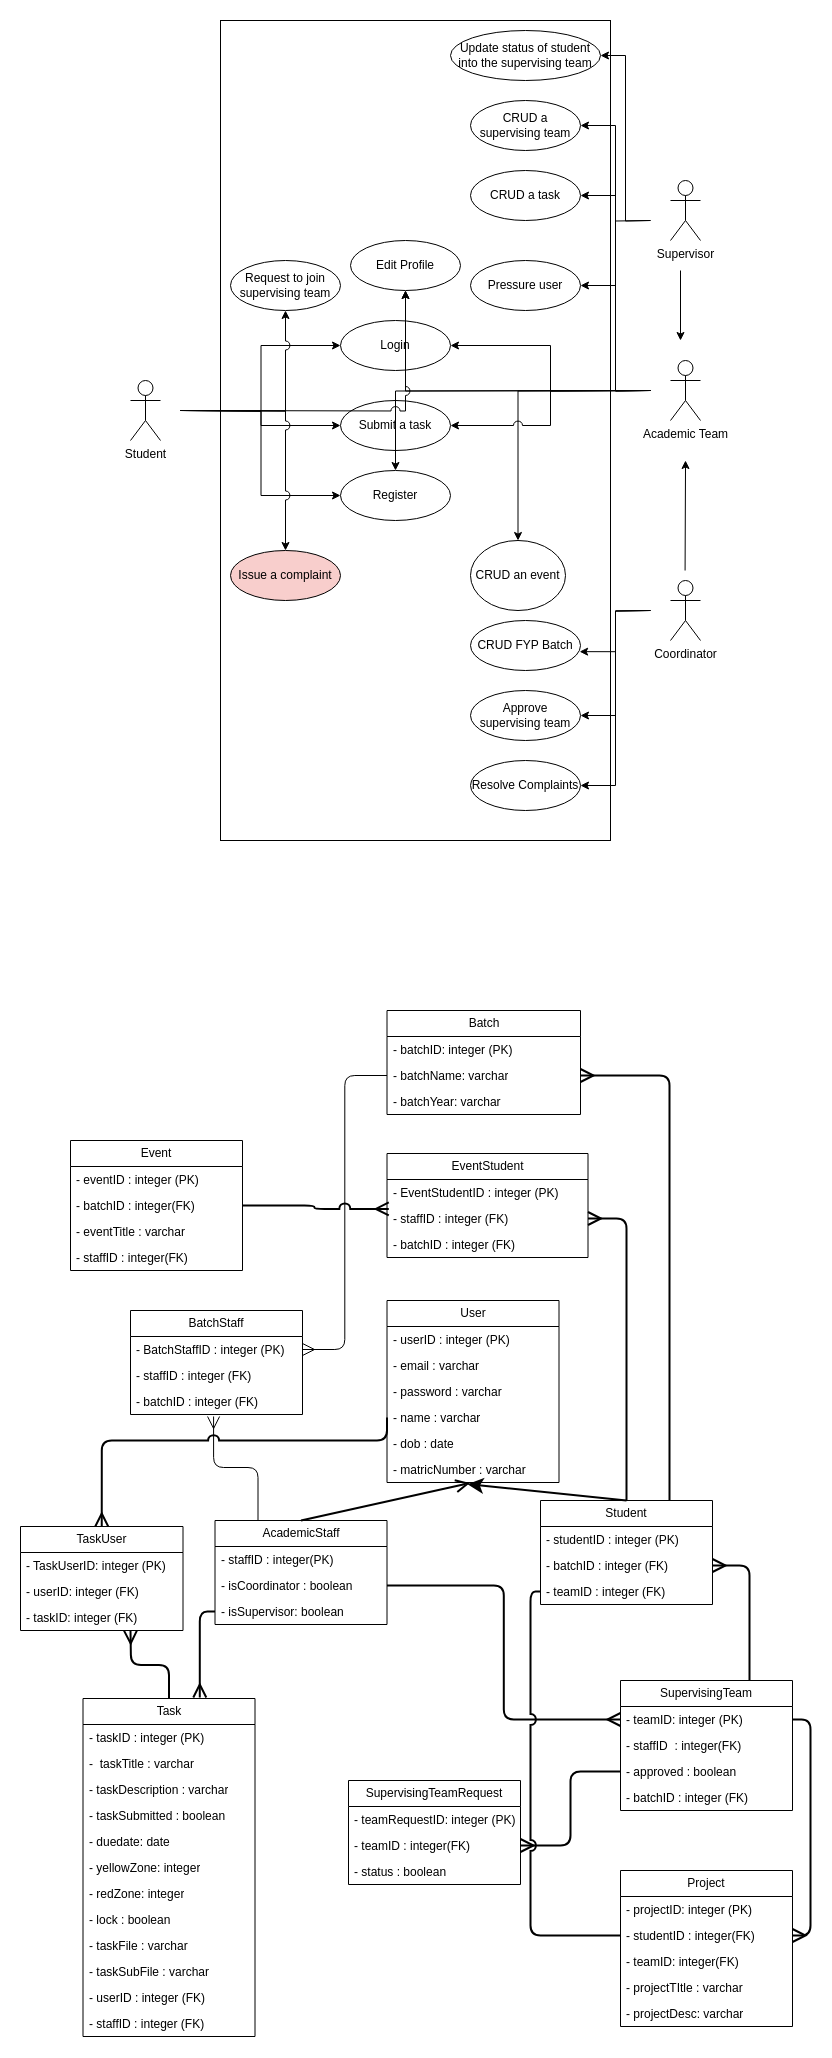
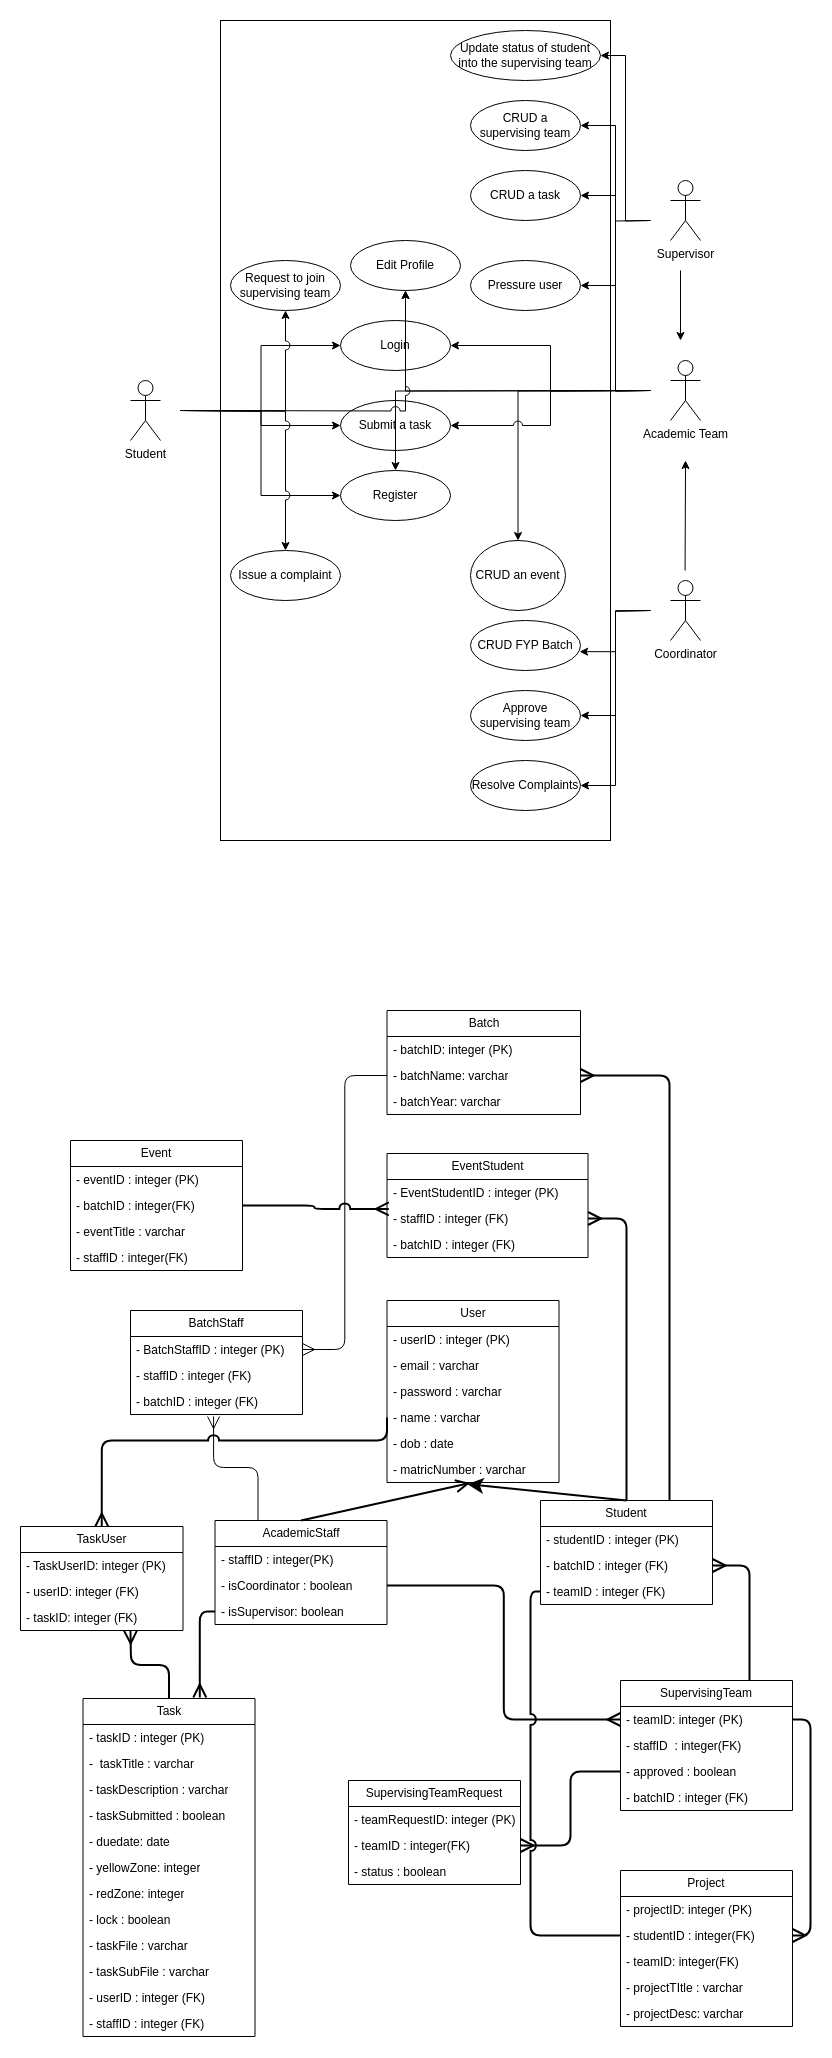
- <mxCell id="34" value="Issue a complaint" style="ellipse;whiteSpace=wrap;html=1;fillColor=#f8cecc;" parent="1" vertex="1"><mxGeometry x="230" y="550" width="110" height="50" as="geometry" /></mxCell>
+ <mxCell id="34" value="Issue a complaint" style="ellipse;whiteSpace=wrap;html=1;" parent="1" vertex="1"><mxGeometry x="230" y="550" width="110" height="50" as="geometry" /></mxCell>
